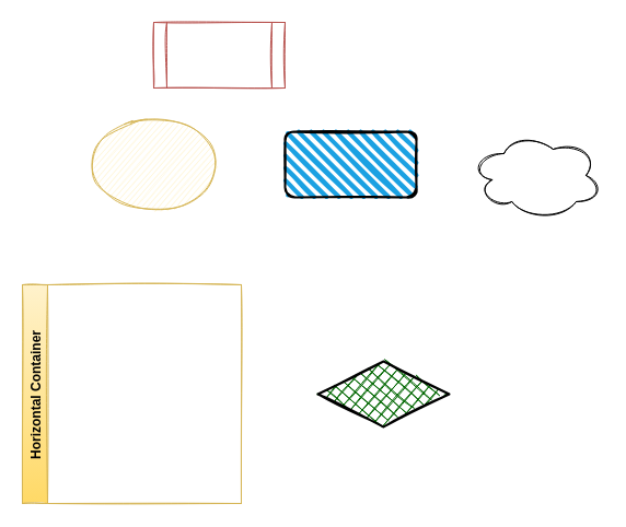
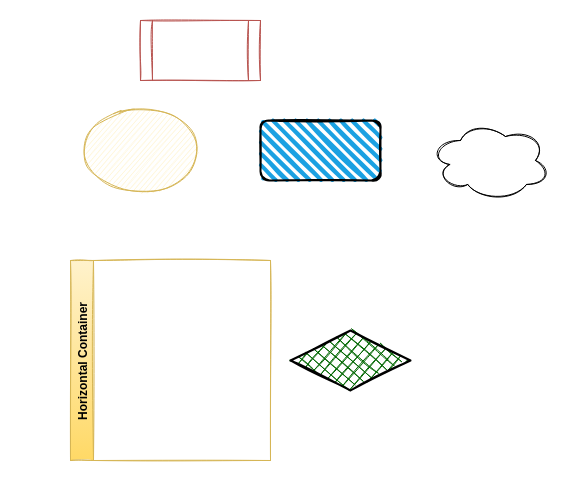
- <mxCell id="7" value="Horizontal Container" style="swimlane;horizontal=0;sketch=1;fillStyle=auto;fillColor=#fff2cc;gradientColor=#ffd966;shadow=0;strokeColor=#d6b656;" vertex="1" parent="1"><mxGeometry x="20" y="260" width="200" height="200" as="geometry" /></mxCell>
+ <mxCell id="7" value="Horizontal Container" style="swimlane;horizontal=0;sketch=1;fillStyle=auto;fillColor=#fff2cc;gradientColor=#ffd966;shadow=0;strokeColor=#d6b656;" vertex="1" parent="1"><mxGeometry x="70" y="260" width="200" height="200" as="geometry" /></mxCell>
